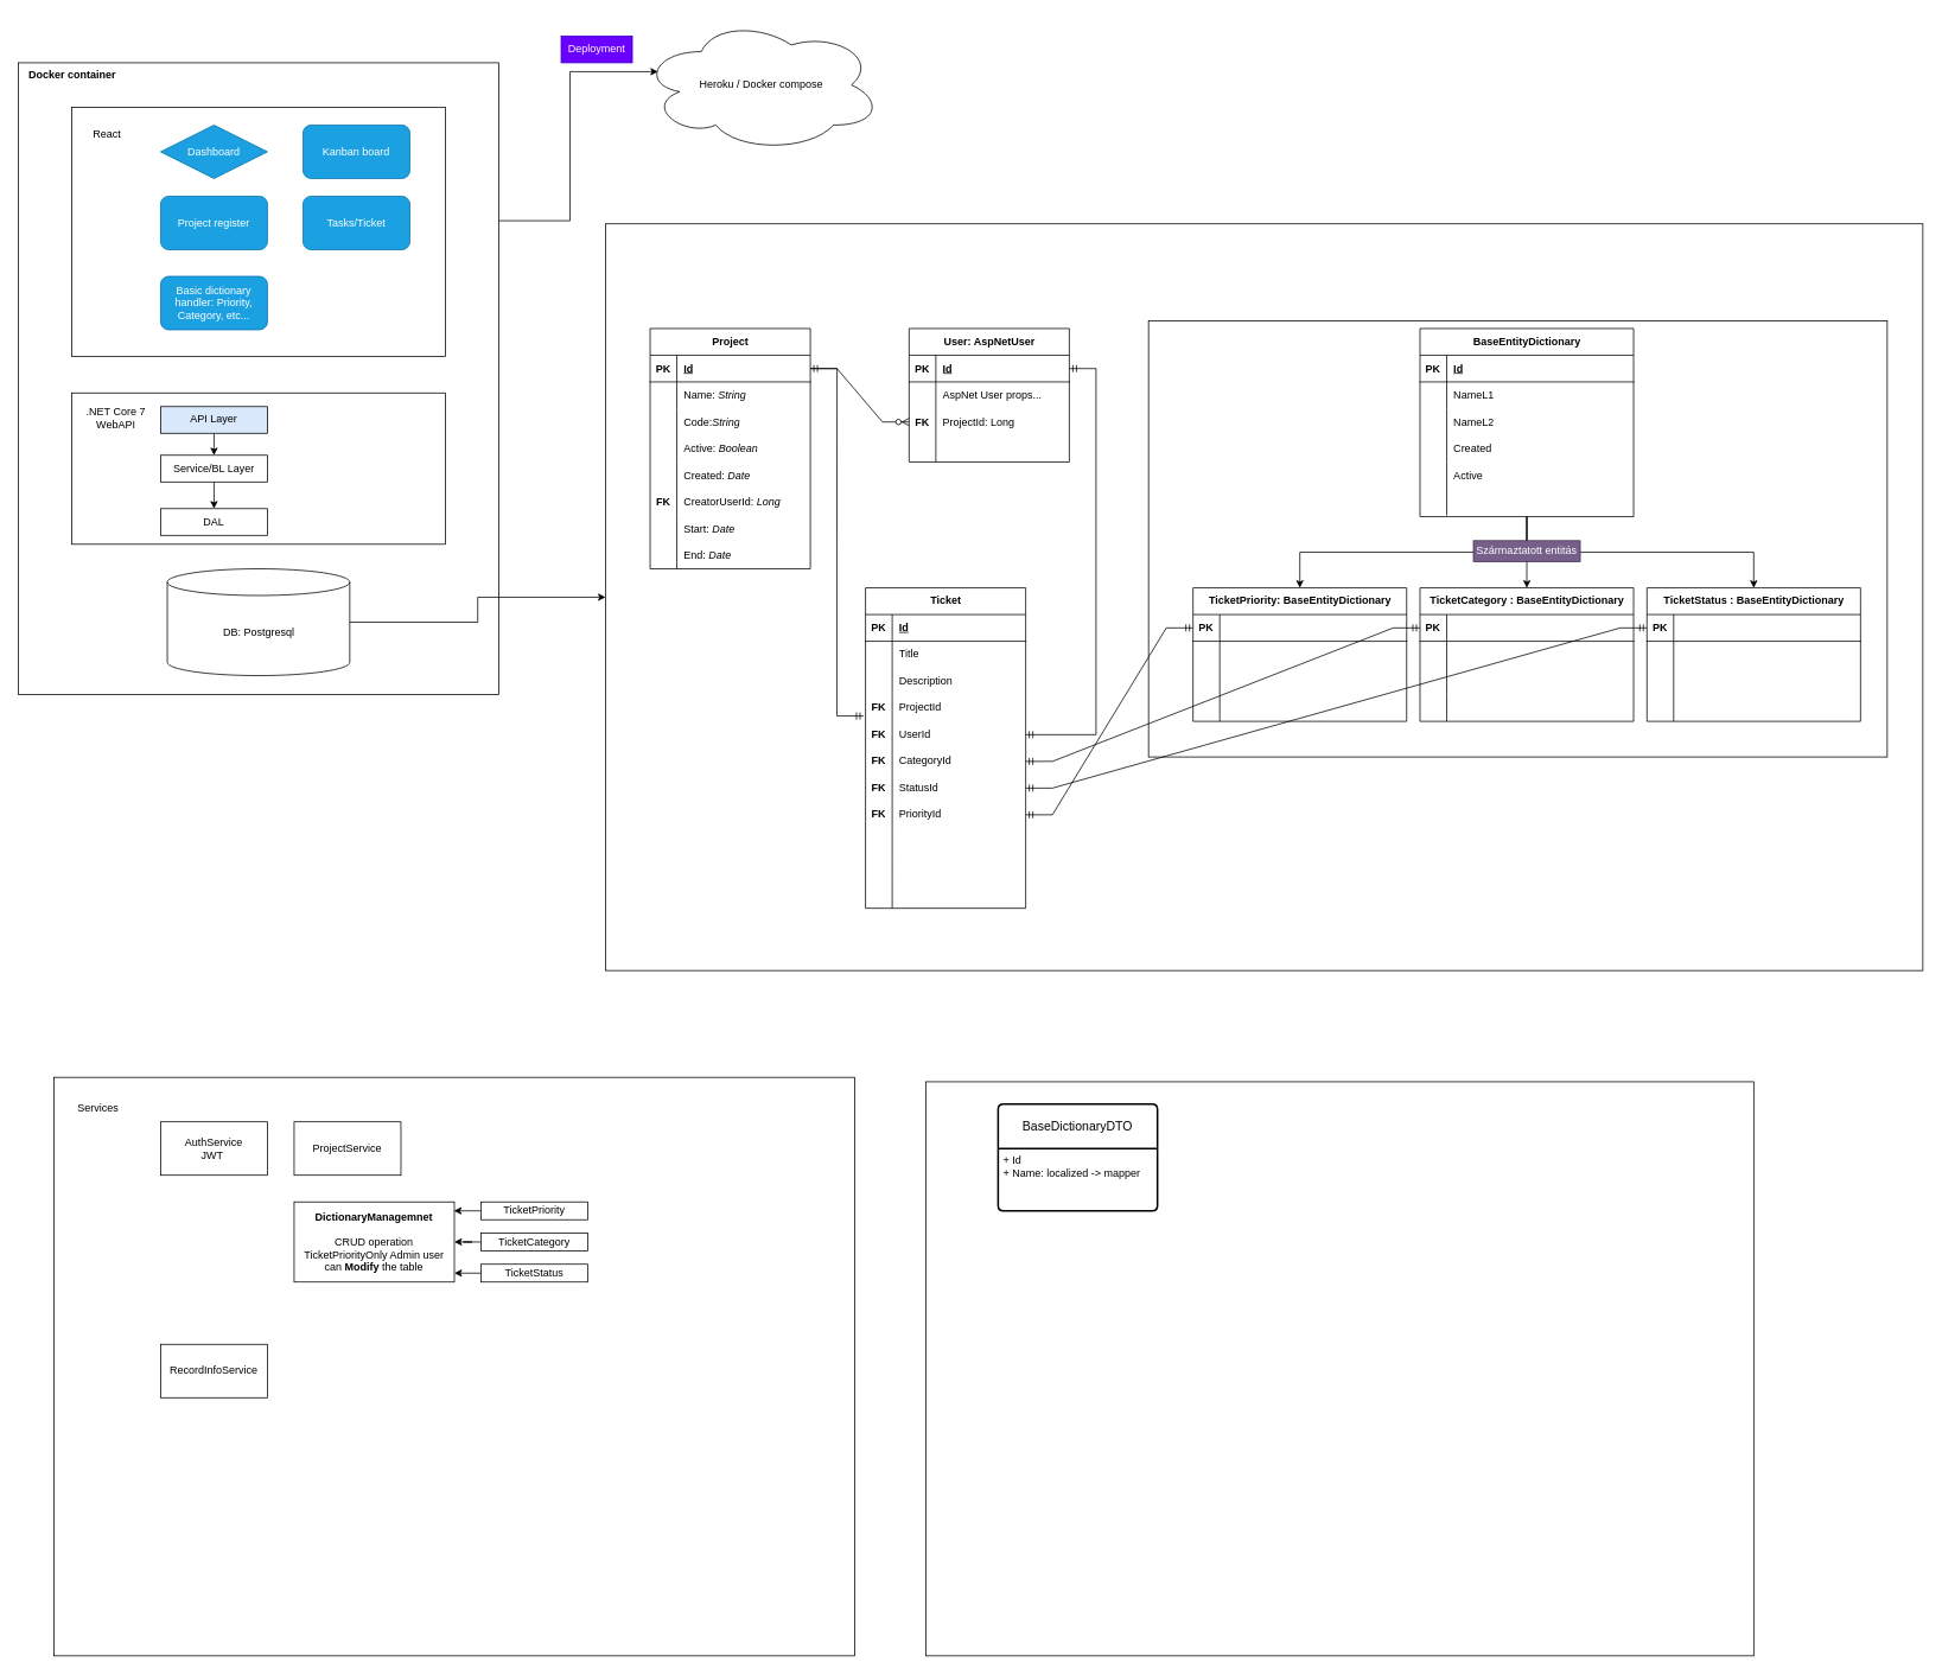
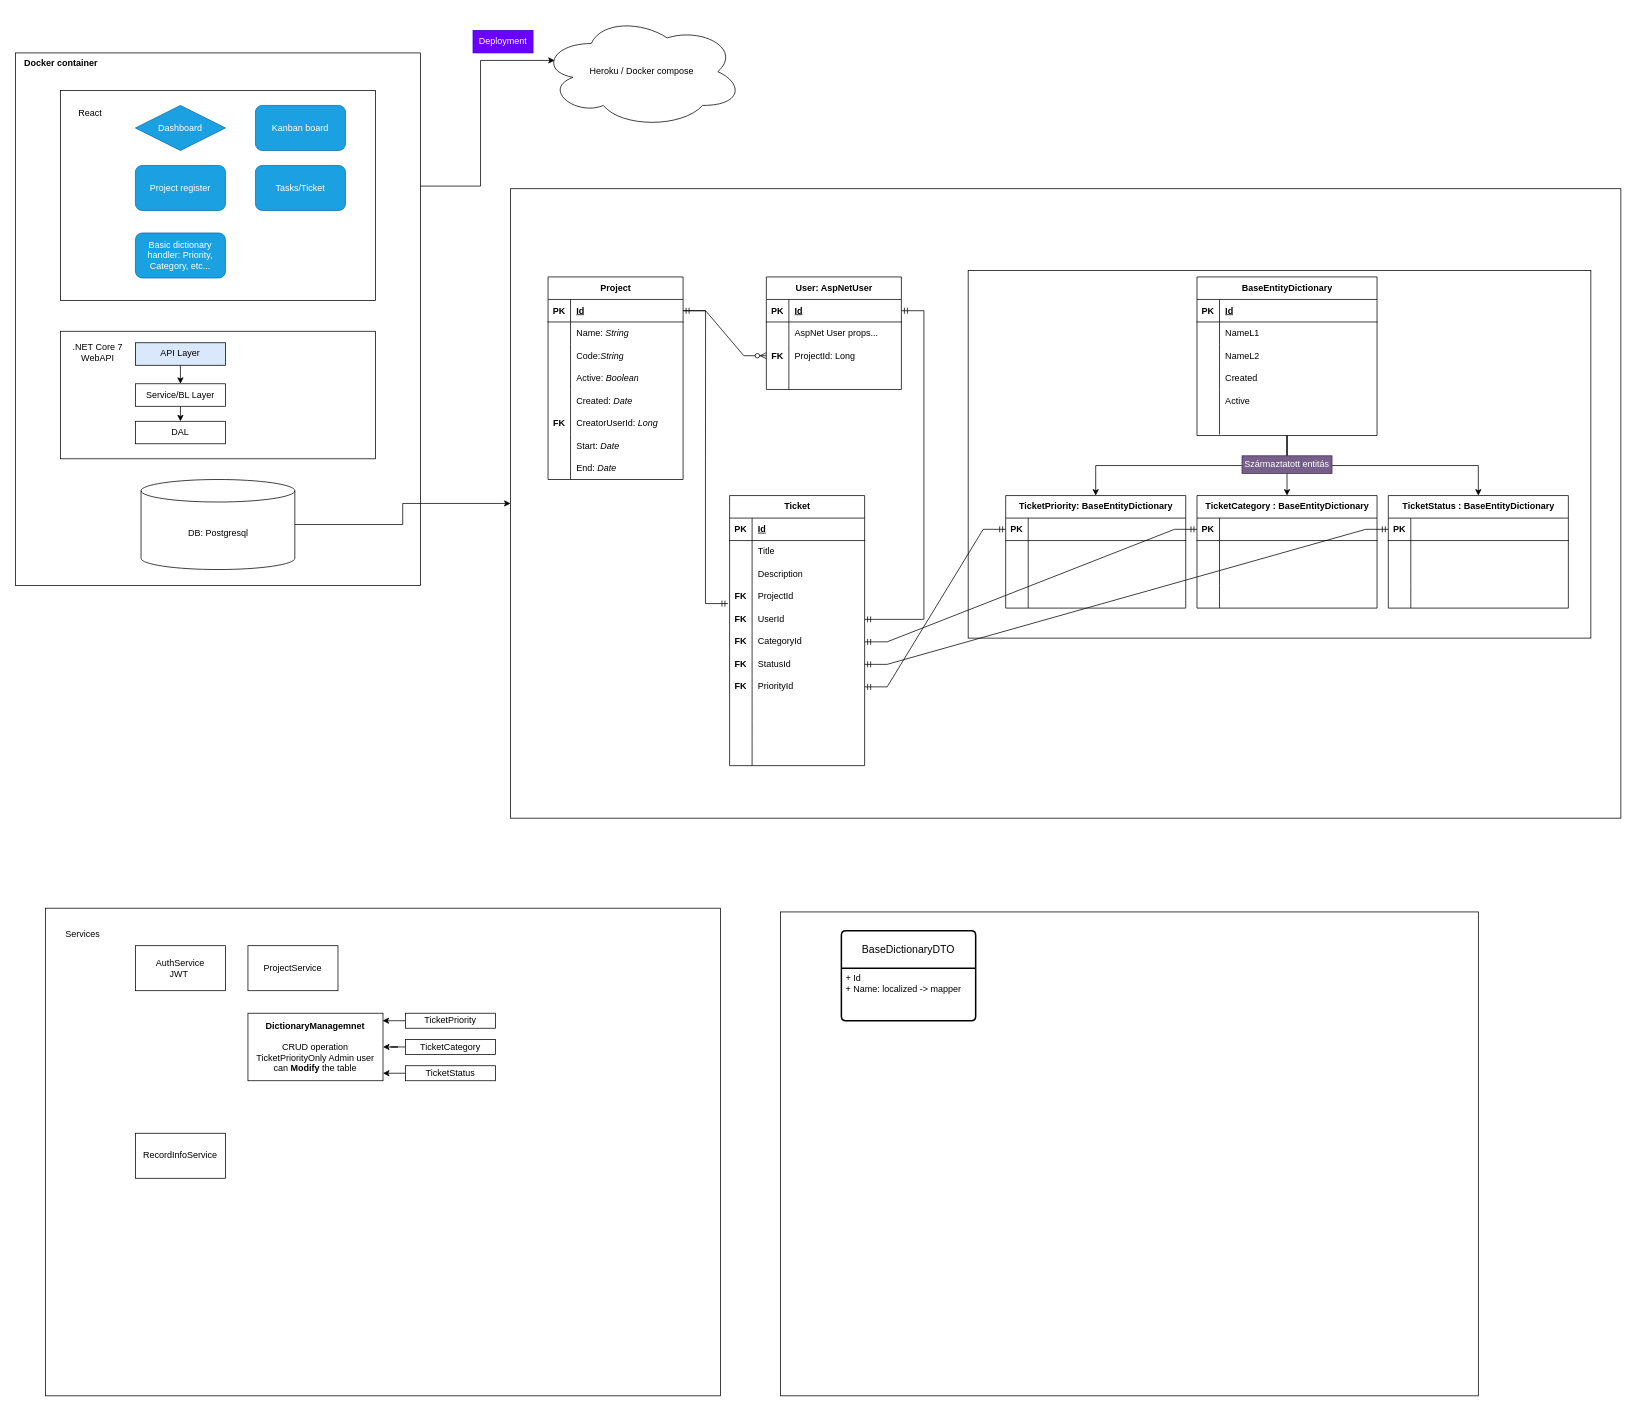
- <mxCell id="15" value="DAL" style="rounded=0;whiteSpace=wrap;html=1;" vertex="1" parent="10"><mxGeometry x="100" y="130" width="120" height="30" as="geometry" /></mxCell>
+ <mxCell id="15" value="DAL" style="rounded=0;whiteSpace=wrap;html=1;" vertex="1" parent="10"><mxGeometry x="100" y="120" width="120" height="30" as="geometry" /></mxCell>
